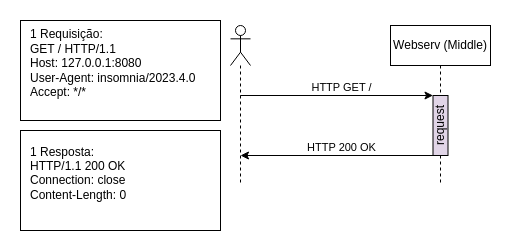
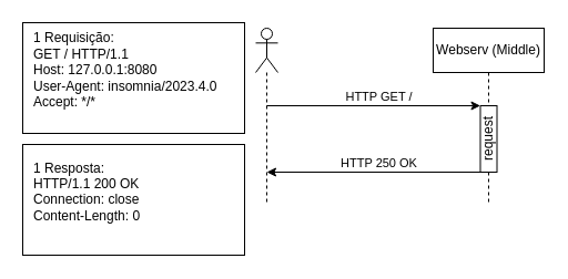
- <mxCell id="8" value="request" style="rounded=0;whiteSpace=wrap;html=1;direction=east;horizontal=0;fillColor=#e1d5e7;" vertex="1" parent="1"><mxGeometry x="432.5" y="95" width="15" height="60" as="geometry" /></mxCell>
+ <mxCell id="8" value="request" style="rounded=0;whiteSpace=wrap;html=1;direction=east;horizontal=0;" vertex="1" parent="1"><mxGeometry x="432.5" y="95" width="15" height="60" as="geometry" /></mxCell>
- <mxCell id="7" value="HTTP 200 OK" style="edgeLabel;html=1;align=center;verticalAlign=bottom;resizable=0;points=[];" vertex="1" connectable="0" parent="1"><mxGeometry x="340" y="155" as="geometry" /></mxCell>
+ <mxCell id="7" value="HTTP 250 OK" style="edgeLabel;html=1;align=center;verticalAlign=bottom;resizable=0;points=[];" vertex="1" connectable="0" parent="1"><mxGeometry x="340" y="155" as="geometry" /></mxCell>
